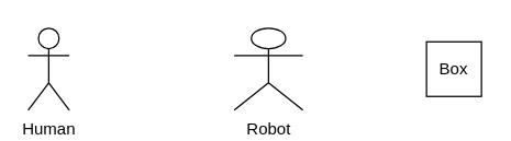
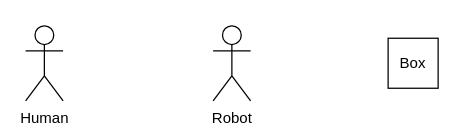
- <mxCell id="4" value="Robot" style="shape=umlActor;verticalLabelPosition=bottom;verticalAlign=top;html=1;outlineConnect=0;" vertex="1" parent="1"><mxGeometry x="170" y="20" width="50" height="60" as="geometry" /></mxCell>
+ <mxCell id="4" value="Robot" style="shape=umlActor;verticalLabelPosition=bottom;verticalAlign=top;html=1;outlineConnect=0;" vertex="1" parent="1"><mxGeometry x="170" y="20" width="30" height="60" as="geometry" /></mxCell>
